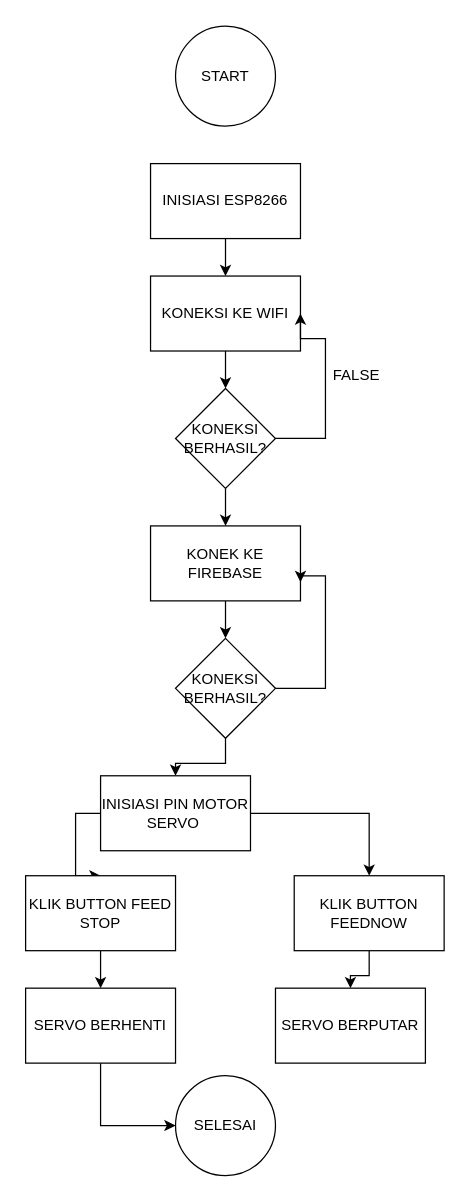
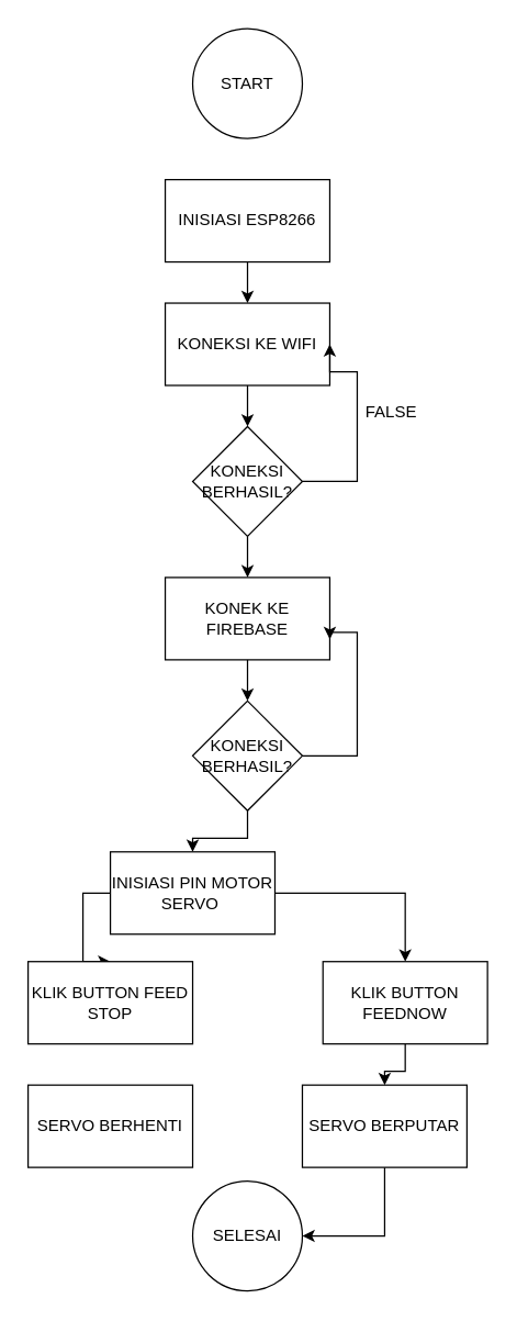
- <mxCell id="24" value="" style="edgeStyle=orthogonalEdgeStyle;rounded=0;orthogonalLoop=1;jettySize=auto;html=1;" edge="1" parent="1" source="25" target="27"><mxGeometry relative="1" as="geometry" /></mxCell>
- <mxCell id="26" style="edgeStyle=orthogonalEdgeStyle;rounded=0;orthogonalLoop=1;jettySize=auto;html=1;entryX=0;entryY=0.5;entryDx=0;entryDy=0;" edge="1" parent="1" source="27" target="21"><mxGeometry relative="1" as="geometry" /></mxCell>
+ <mxCell id="19" value="" style="edgeStyle=orthogonalEdgeStyle;rounded=0;orthogonalLoop=1;jettySize=auto;html=1;entryX=1;entryY=0.5;entryDx=0;entryDy=0;" edge="1" parent="1" source="20" target="21"><mxGeometry relative="1" as="geometry" /></mxCell>
